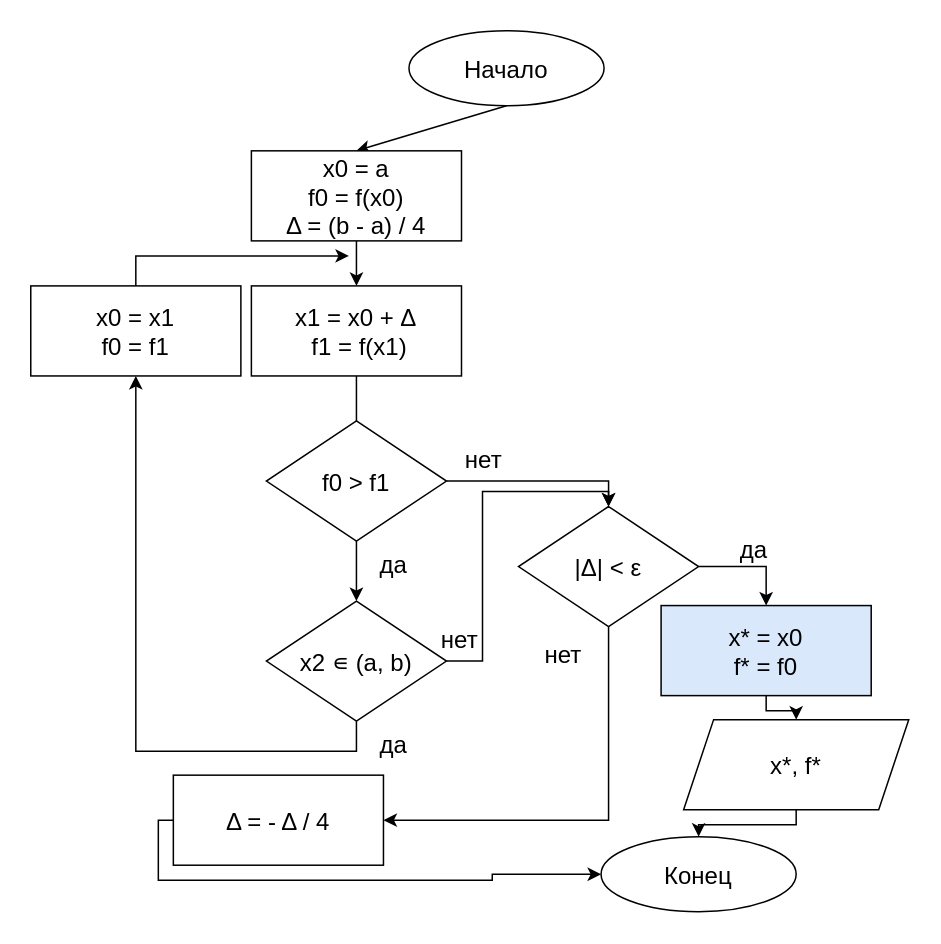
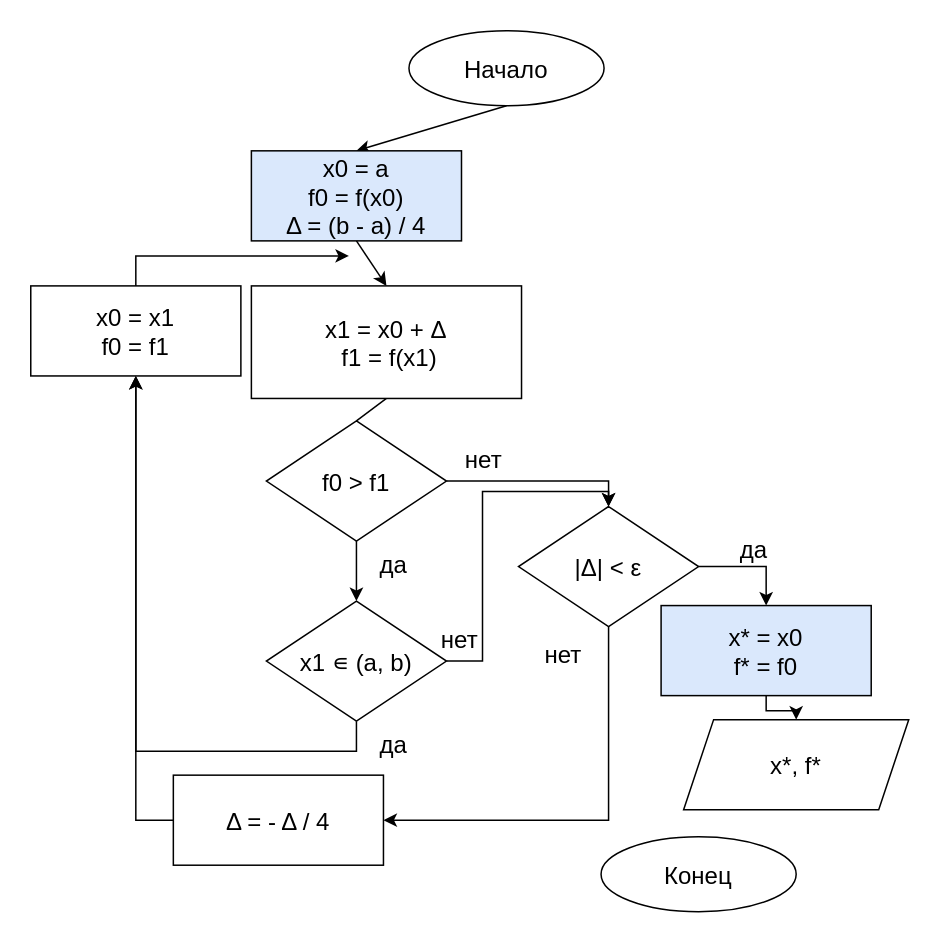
- <mxCell id="5" value="x0 = a&#10;f0 = f(x0)&#10;Δ = (b - a) / 4" style="rounded=0;fontSize=16;" parent="1" vertex="1"><mxGeometry x="167" y="100" width="140" height="60" as="geometry" /></mxCell>
+ <mxCell id="5" value="x0 = a&#10;f0 = f(x0)&#10;Δ = (b - a) / 4" style="rounded=0;fontSize=16;fillColor=#dae8fc;" parent="1" vertex="1"><mxGeometry x="167" y="100" width="140" height="60" as="geometry" /></mxCell>
- <mxCell id="7" value="x1 = x0 + Δ&#10; f1 = f(x1)" style="rounded=0;fontSize=16;" parent="1" vertex="1"><mxGeometry x="167" y="190" width="140" height="60" as="geometry" /></mxCell>
+ <mxCell id="7" value="x1 = x0 + Δ&#10; f1 = f(x1)" style="rounded=0;fontSize=16;" parent="1" vertex="1"><mxGeometry x="167" y="190" width="180" height="75" as="geometry" /></mxCell>
- <mxCell id="13" value="x2 ∊ (a, b)" style="rhombus;fontSize=16;" parent="1" vertex="1"><mxGeometry x="177" y="400" width="120" height="80" as="geometry" /></mxCell>
+ <mxCell id="13" value="x1 ∊ (a, b)" style="rhombus;fontSize=16;" parent="1" vertex="1"><mxGeometry x="177" y="400" width="120" height="80" as="geometry" /></mxCell>
- <mxCell id="27" value="" style="edgeStyle=orthogonalEdgeStyle;rounded=0;exitX=0.5;exitY=1;exitDx=0;exitDy=0;entryX=0.5;entryY=0;entryDx=0;entryDy=0;fontSize=16;" parent="1" source="28" target="29" edge="1"><mxGeometry relative="1" as="geometry" /></mxCell>
- <mxCell id="30" style="edgeStyle=orthogonalEdgeStyle;html=0;exitX=0;exitY=0.5;exitDx=0;exitDy=0;fontSize=16;rounded=0;" edge="1" parent="1" source="31" target="29"><mxGeometry relative="1" as="geometry" /></mxCell>
+ <mxCell id="30" style="edgeStyle=orthogonalEdgeStyle;html=0;exitX=0;exitY=0.5;exitDx=0;exitDy=0;entryX=0.5;entryY=1;entryDx=0;entryDy=0;fontSize=16;rounded=0;" edge="1" parent="1" source="31" target="15"><mxGeometry relative="1" as="geometry" /></mxCell>
